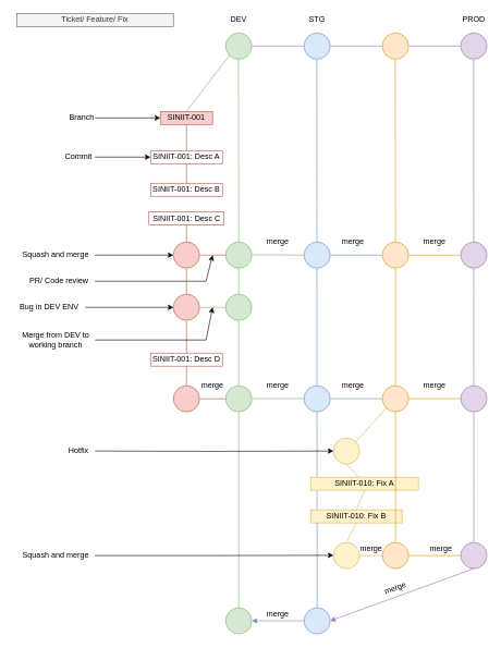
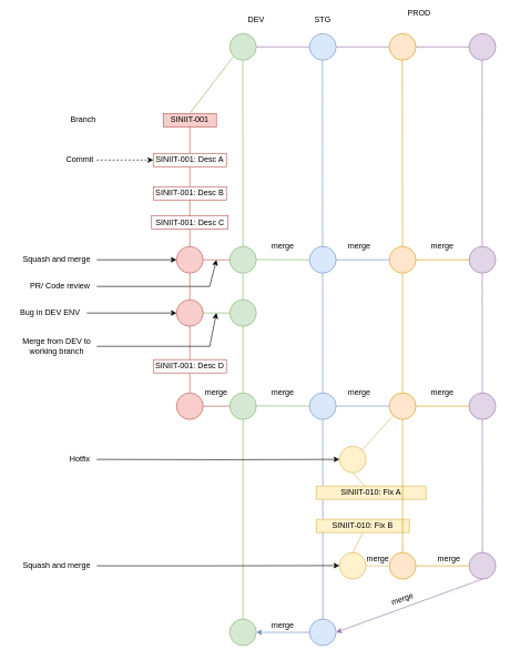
- <mxCell id="10" value="Ticket/ Feature/ Fix" style="text;html=1;strokeColor=#666666;fillColor=#f5f5f5;align=center;verticalAlign=middle;whiteSpace=wrap;rounded=0;fontColor=#333333;" parent="1" vertex="1"><mxGeometry x="25" y="20" width="240" height="20" as="geometry" /></mxCell>
- <mxCell id="6" value="DEV" style="text;html=1;strokeColor=none;fillColor=none;align=center;verticalAlign=middle;whiteSpace=wrap;rounded=0;" parent="1" vertex="1"><mxGeometry x="345" y="20" width="40" height="20" as="geometry" /></mxCell>
+ <mxCell id="6" value="DEV" style="text;html=1;strokeColor=none;fillColor=none;align=center;verticalAlign=middle;whiteSpace=wrap;rounded=0;" parent="1" vertex="1"><mxGeometry x="365" y="20" width="40" height="20" as="geometry" /></mxCell>
- <mxCell id="9" value="PROD" style="text;html=1;strokeColor=none;fillColor=none;align=center;verticalAlign=middle;whiteSpace=wrap;rounded=0;" parent="1" vertex="1"><mxGeometry x="705" y="20" width="40" height="20" as="geometry" /></mxCell>
+ <mxCell id="9" value="PROD" style="text;html=1;strokeColor=none;fillColor=none;align=center;verticalAlign=middle;whiteSpace=wrap;rounded=0;" parent="1" vertex="1"><mxGeometry x="610" y="10" width="40" height="20" as="geometry" /></mxCell>
- <mxCell id="21" value="" style="endArrow=classic;html=1;exitX=1;exitY=0.5;exitDx=0;exitDy=0;entryX=0;entryY=0.5;entryDx=0;entryDy=0;" edge="1" parent="1" source="19" target="11"><mxGeometry width="50" height="50" relative="1" as="geometry"><mxPoint x="355" y="340" as="sourcePoint" /><mxPoint x="405" y="290" as="targetPoint" /></mxGeometry></mxCell>
- <mxCell id="22" value="" style="endArrow=classic;html=1;exitX=1;exitY=0.5;exitDx=0;exitDy=0;entryX=0;entryY=0.5;entryDx=0;entryDy=0;" edge="1" parent="1" source="20" target="18"><mxGeometry width="50" height="50" relative="1" as="geometry"><mxPoint x="355" y="340" as="sourcePoint" /><mxPoint x="405" y="290" as="targetPoint" /></mxGeometry></mxCell>
+ <mxCell id="22" value="" style="endArrow=classic;html=1;exitX=1;exitY=0.5;exitDx=0;exitDy=0;entryX=0;entryY=0.5;entryDx=0;entryDy=0;dashed=1;" edge="1" parent="1" source="20" target="18"><mxGeometry width="50" height="50" relative="1" as="geometry"><mxPoint x="355" y="340" as="sourcePoint" /><mxPoint x="405" y="290" as="targetPoint" /></mxGeometry></mxCell>
+ <mxCell id="26" value="" style="endArrow=none;html=1;entryX=0.5;entryY=1;entryDx=0;entryDy=0;fillColor=#f8cecc;strokeColor=#b85450;" edge="1" parent="1" source="24" target="23"><mxGeometry width="50" height="50" relative="1" as="geometry"><mxPoint x="295" y="290" as="sourcePoint" /><mxPoint x="295" y="260" as="targetPoint" /></mxGeometry></mxCell>
- <mxCell id="68" value="" style="endArrow=none;html=1;entryX=0.5;entryY=1;entryDx=0;entryDy=0;exitX=0.5;exitY=0;exitDx=0;exitDy=0;fillColor=#fff2cc;strokeColor=#d6b656;" edge="1" parent="1" source="66" target="65"><mxGeometry width="50" height="50" relative="1" as="geometry"><mxPoint x="540" y="740" as="sourcePoint" /><mxPoint x="540" y="720" as="targetPoint" /></mxGeometry></mxCell>
